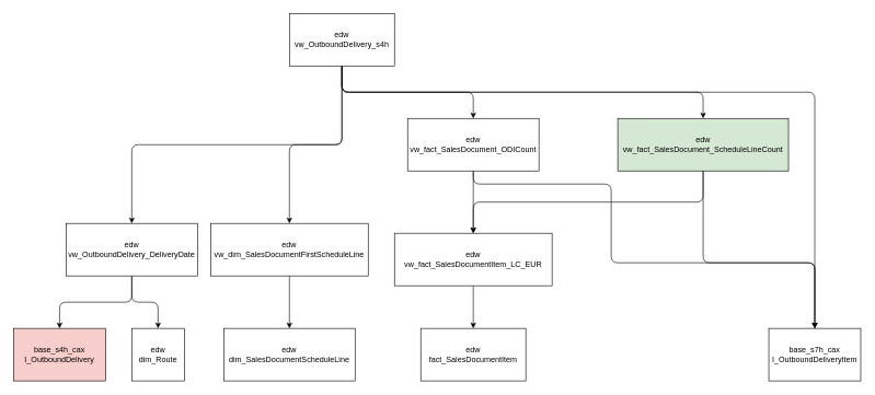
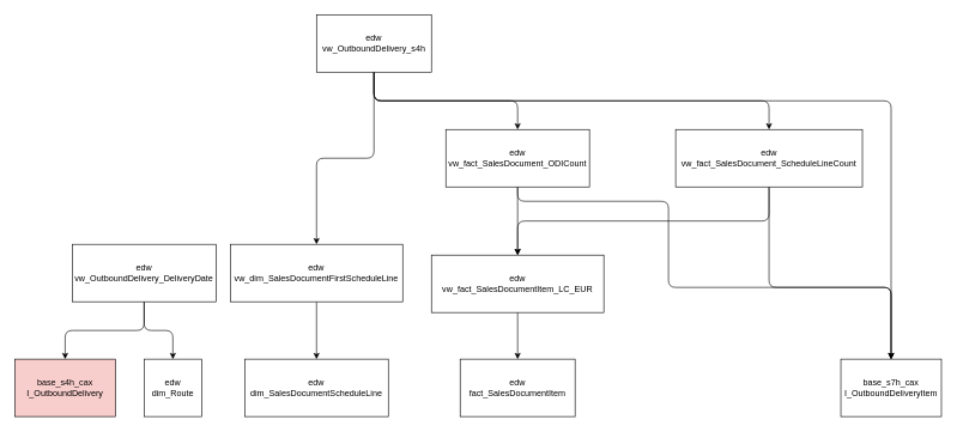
- <mxCell id="24" value="edw&lt;br&gt;vw_fact_SalesDocument_ScheduleLineCount" style="rounded=0;whiteSpace=wrap;html=1;fillColor=#d5e8d4;" vertex="1" parent="1"><mxGeometry x="940" y="180" width="260" height="80" as="geometry" /></mxCell>
+ <mxCell id="24" value="edw&lt;br&gt;vw_fact_SalesDocument_ScheduleLineCount" style="rounded=0;whiteSpace=wrap;html=1;" vertex="1" parent="1"><mxGeometry x="940" y="180" width="260" height="80" as="geometry" /></mxCell>
- <mxCell id="2" value="" style="edgeStyle=orthogonalEdgeStyle;html=1;exitX=0.5;exitY=1;exitDx=0;exitDy=0;" edge="1" parent="1" source="7" target="10"><mxGeometry relative="1" as="geometry" /></mxCell>
